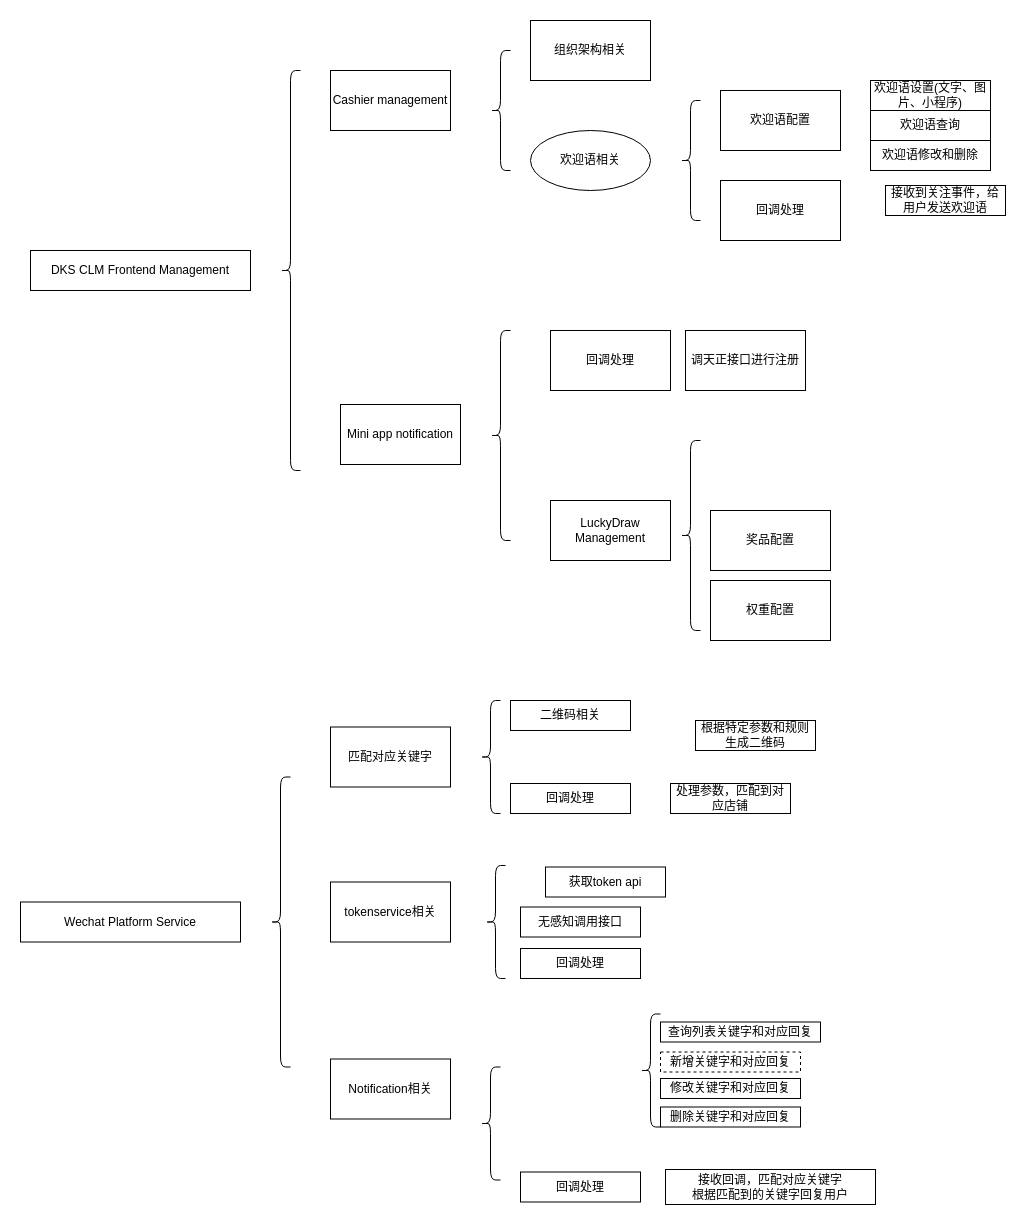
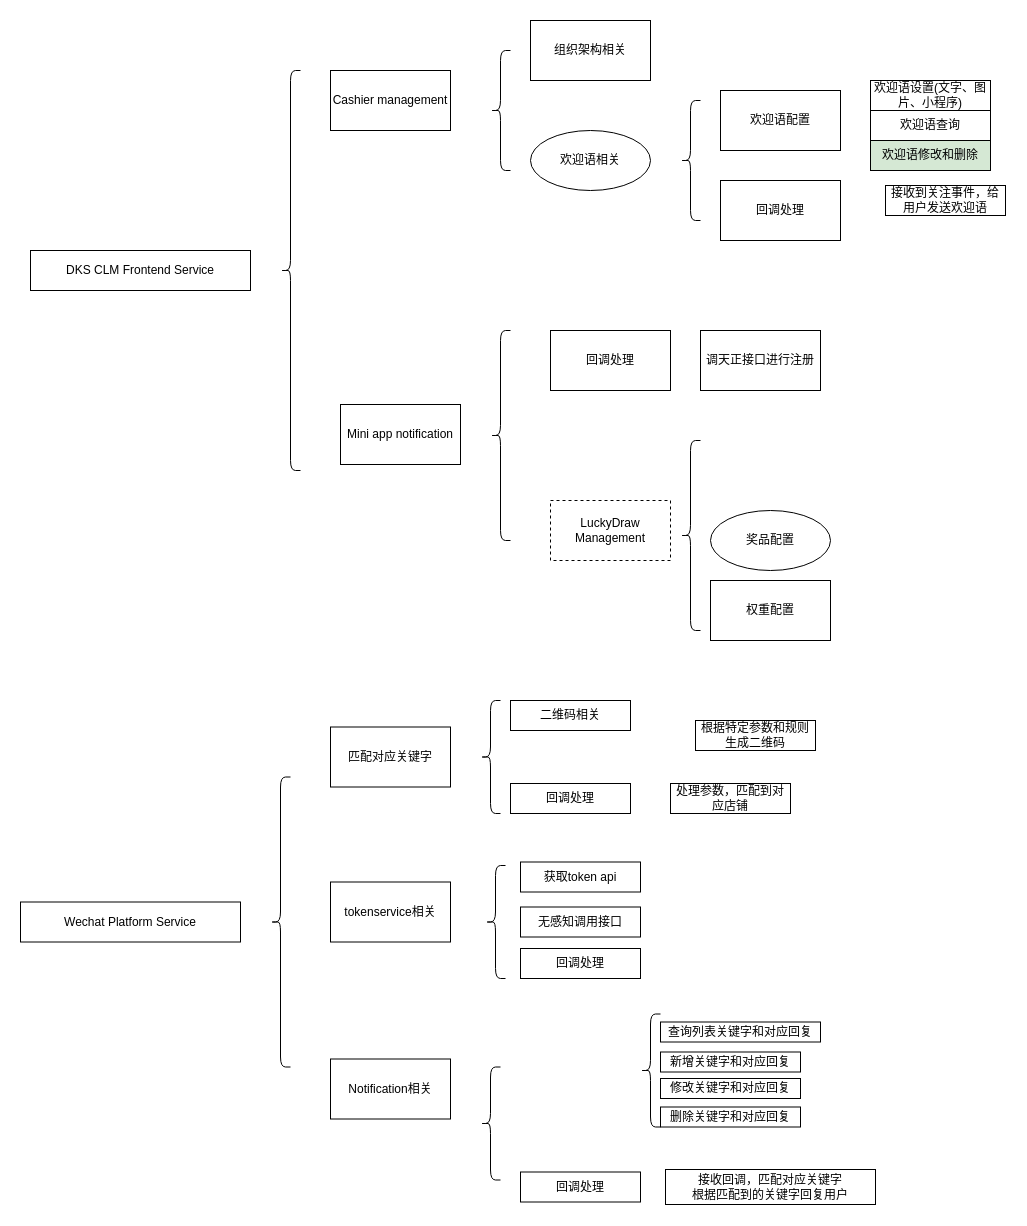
- <mxCell id="42" value="欢迎语修改和删除" style="whiteSpace=wrap;html=1;" vertex="1" parent="1"><mxGeometry x="870" y="140" width="120" height="30" as="geometry" /></mxCell>
+ <mxCell id="42" value="欢迎语修改和删除" style="whiteSpace=wrap;html=1;fillColor=#d5e8d4;" vertex="1" parent="1"><mxGeometry x="870" y="140" width="120" height="30" as="geometry" /></mxCell>
- <mxCell id="2" value="DKS CLM Frontend Management" style="rounded=0;whiteSpace=wrap;html=1;" parent="1" vertex="1"><mxGeometry x="30" y="250" width="220" height="40" as="geometry" /></mxCell>
+ <mxCell id="2" value="DKS CLM Frontend Service" style="rounded=0;whiteSpace=wrap;html=1;" parent="1" vertex="1"><mxGeometry x="30" y="250" width="220" height="40" as="geometry" /></mxCell>
- <mxCell id="44" value="调天正接口进行注册" style="whiteSpace=wrap;html=1;" vertex="1" parent="1"><mxGeometry x="685" y="330" width="120" height="60" as="geometry" /></mxCell>
+ <mxCell id="44" value="调天正接口进行注册" style="whiteSpace=wrap;html=1;" vertex="1" parent="1"><mxGeometry x="700" y="330" width="120" height="60" as="geometry" /></mxCell>
- <mxCell id="8" value="LuckyDraw Management" style="whiteSpace=wrap;html=1;" parent="1" vertex="1"><mxGeometry x="550" y="500" width="120" height="60" as="geometry" /></mxCell>
+ <mxCell id="8" value="LuckyDraw Management" style="whiteSpace=wrap;html=1;dashed=1;" parent="1" vertex="1"><mxGeometry x="550" y="500" width="120" height="60" as="geometry" /></mxCell>
- <mxCell id="20" value="奖品配置" style="whiteSpace=wrap;html=1;" parent="1" vertex="1"><mxGeometry x="710" y="510" width="120" height="60" as="geometry" /></mxCell>
+ <mxCell id="20" value="奖品配置" style="ellipse;whiteSpace=wrap;html=1;" parent="1" vertex="1"><mxGeometry x="710" y="510" width="120" height="60" as="geometry" /></mxCell>
- <mxCell id="27" value="获取token api" style="whiteSpace=wrap;html=1;" parent="1" vertex="1"><mxGeometry x="545" y="866.5" width="120" height="30" as="geometry" /></mxCell>
+ <mxCell id="27" value="获取token api" style="whiteSpace=wrap;html=1;" parent="1" vertex="1"><mxGeometry x="520" y="861.5" width="120" height="30" as="geometry" /></mxCell>
- <mxCell id="31" value="新增关键字和对应回复" style="whiteSpace=wrap;html=1;dashed=1;" vertex="1" parent="1"><mxGeometry x="660" y="1051.5" width="140" height="20" as="geometry" /></mxCell>
+ <mxCell id="31" value="新增关键字和对应回复" style="whiteSpace=wrap;html=1;" vertex="1" parent="1"><mxGeometry x="660" y="1051.5" width="140" height="20" as="geometry" /></mxCell>
